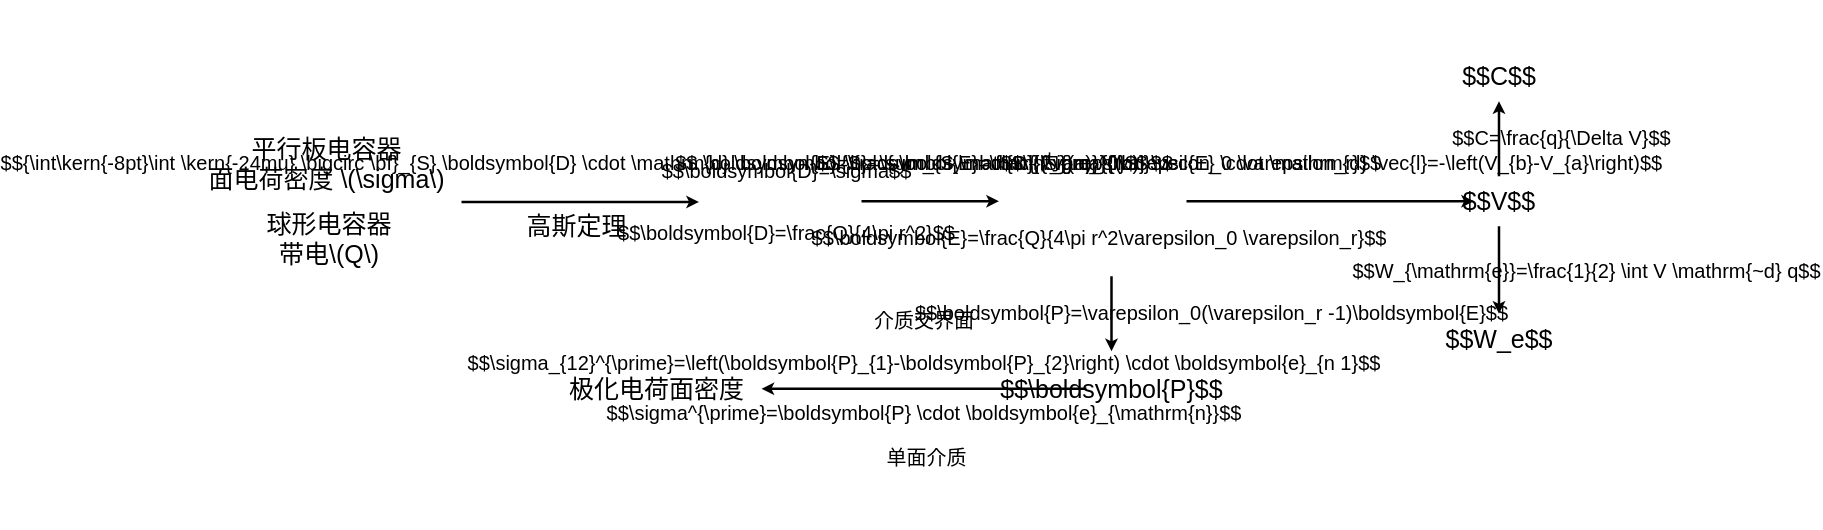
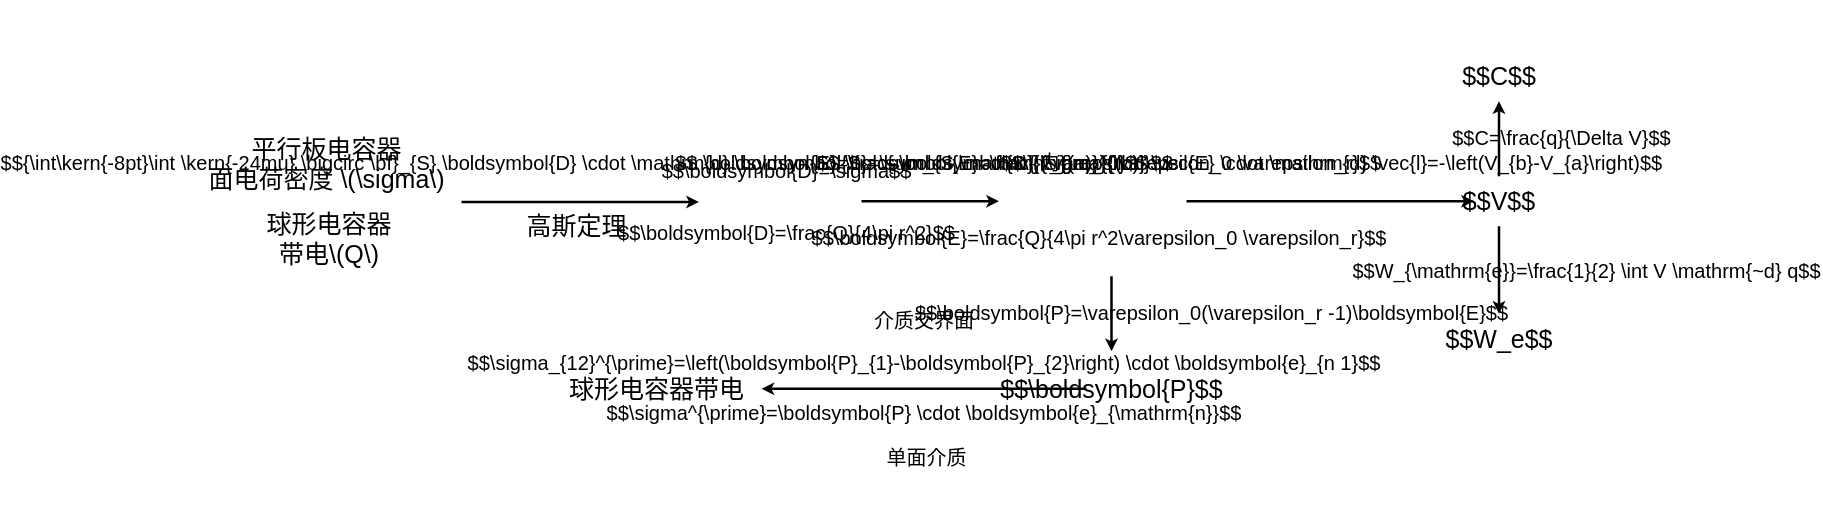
- <mxCell id="20" value="极化电荷面密度" style="text;html=1;align=center;verticalAlign=middle;resizable=0;points=[];autosize=1;strokeColor=none;fillColor=none;fontSize=10;" parent="1" vertex="1"><mxGeometry x="164" y="145" width="85" height="20" as="geometry" /></mxCell>
+ <mxCell id="20" value="球形电容器带电" style="text;html=1;align=center;verticalAlign=middle;resizable=0;points=[];autosize=1;strokeColor=none;fillColor=none;fontSize=10;" parent="1" vertex="1"><mxGeometry x="164" y="145" width="85" height="20" as="geometry" /></mxCell>
